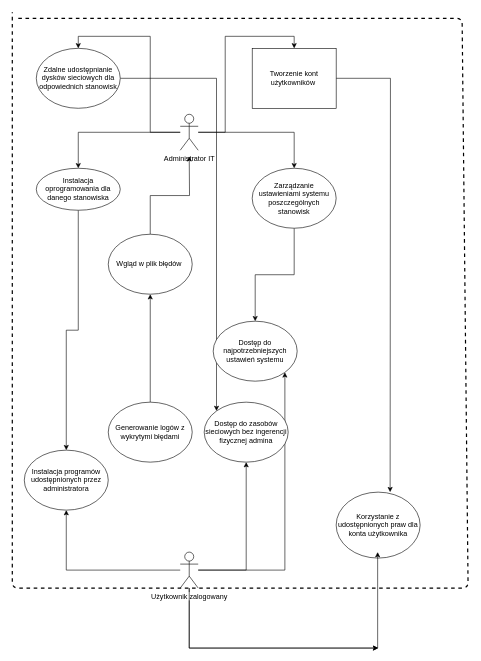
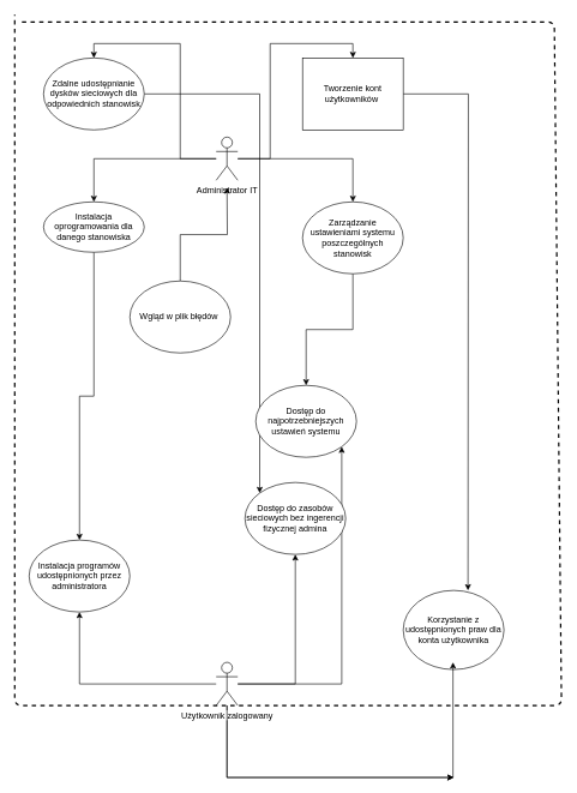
- <mxCell id="21" style="edgeStyle=orthogonalEdgeStyle;rounded=0;orthogonalLoop=1;jettySize=auto;html=1;" edge="1" parent="1" source="22" target="24"><mxGeometry relative="1" as="geometry" /></mxCell>
- <mxCell id="22" value="Generowanie logów z wykrytymi błędami" style="ellipse;whiteSpace=wrap;html=1;rounded=1;glass=0;" vertex="1" parent="1"><mxGeometry x="180" y="670" width="140" height="100" as="geometry" /></mxCell>
